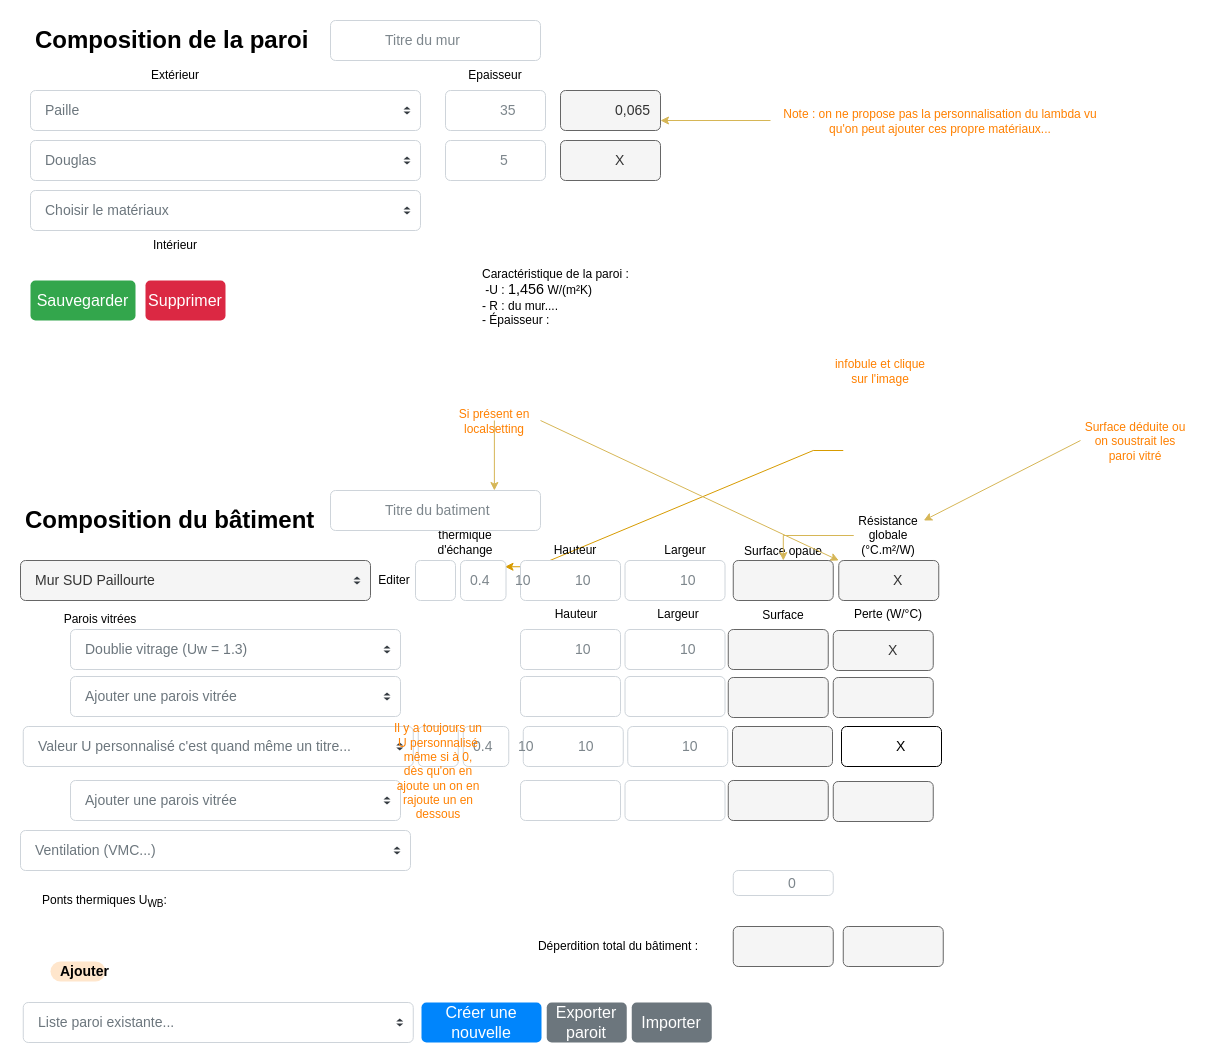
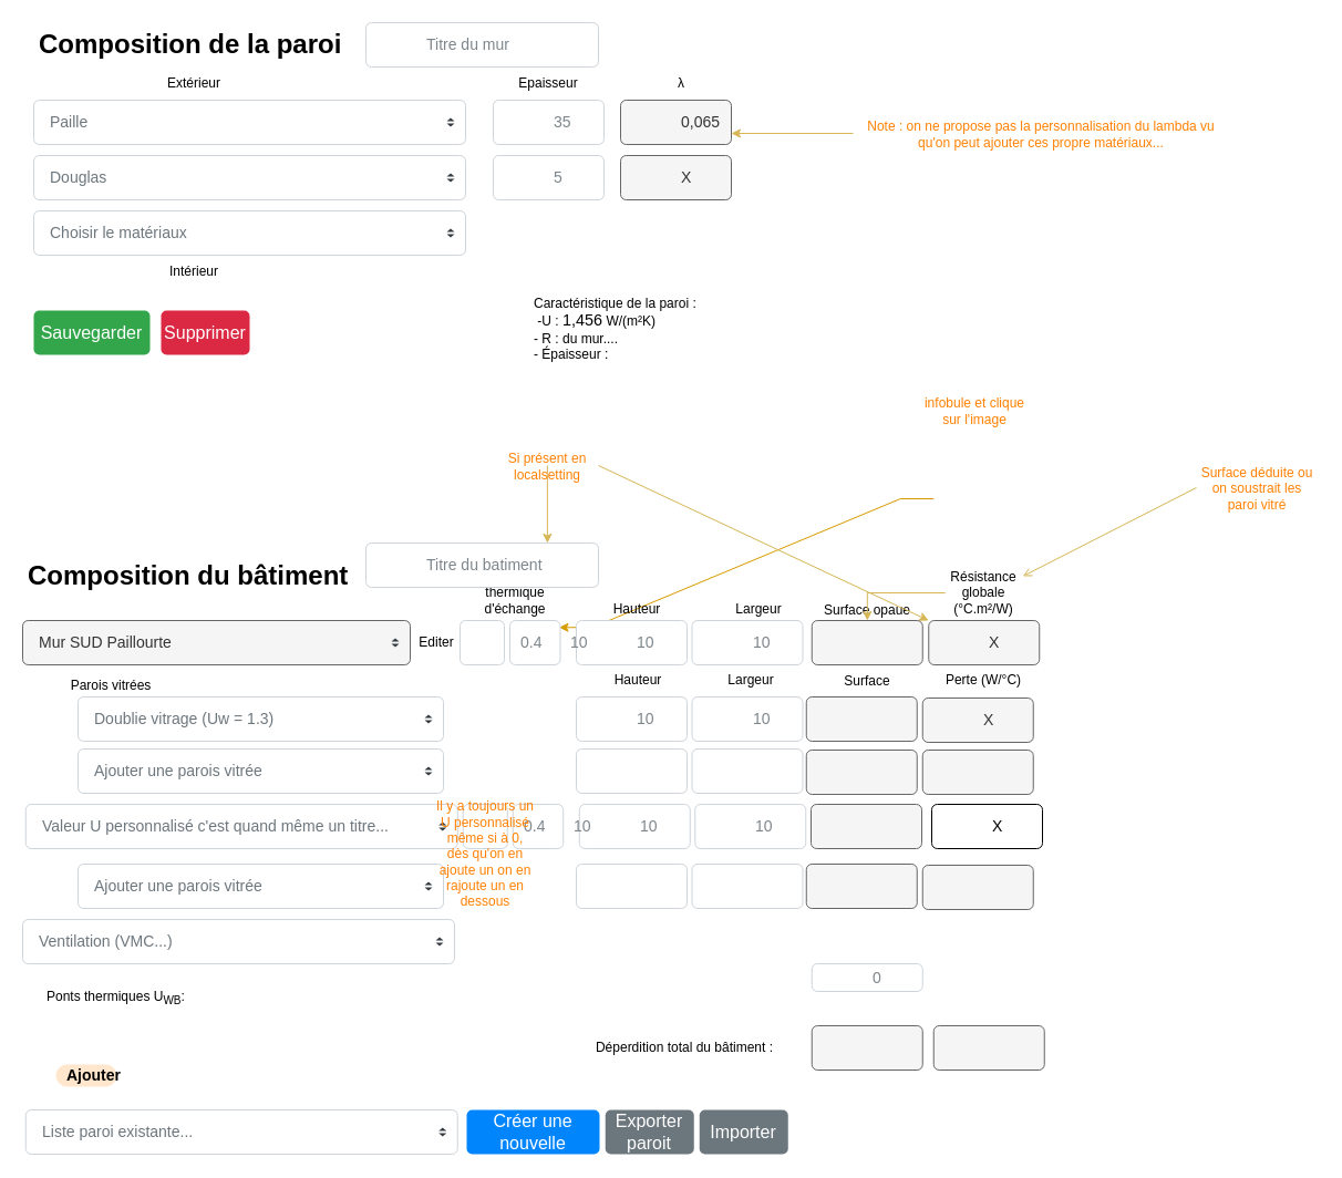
+ <mxCell id="13" value="λ" style="text;html=1;strokeColor=none;fillColor=none;align=center;verticalAlign=middle;whiteSpace=wrap;rounded=0;" parent="1" vertex="1"><mxGeometry x="580" y="60" width="70" height="30" as="geometry" /></mxCell>
- <mxCell id="100" value="" style="edgeStyle=orthogonalEdgeStyle;rounded=0;orthogonalLoop=1;jettySize=auto;html=1;fillColor=#fff2cc;strokeColor=#d6b656;" parent="1" source="94" target="101" edge="1"><mxGeometry relative="1" as="geometry"><mxPoint x="1080" y="440" as="sourcePoint" /><mxPoint x="833" y="560" as="targetPoint" /></mxGeometry></mxCell>
+ <mxCell id="100" value="" style="edgeStyle=orthogonalEdgeStyle;rounded=0;orthogonalLoop=1;jettySize=auto;html=1;fillColor=#fff2cc;strokeColor=#d6b656;endArrow=open;" parent="1" source="94" target="101" edge="1"><mxGeometry relative="1" as="geometry"><mxPoint x="1080" y="440" as="sourcePoint" /><mxPoint x="833" y="560" as="targetPoint" /></mxGeometry></mxCell>
